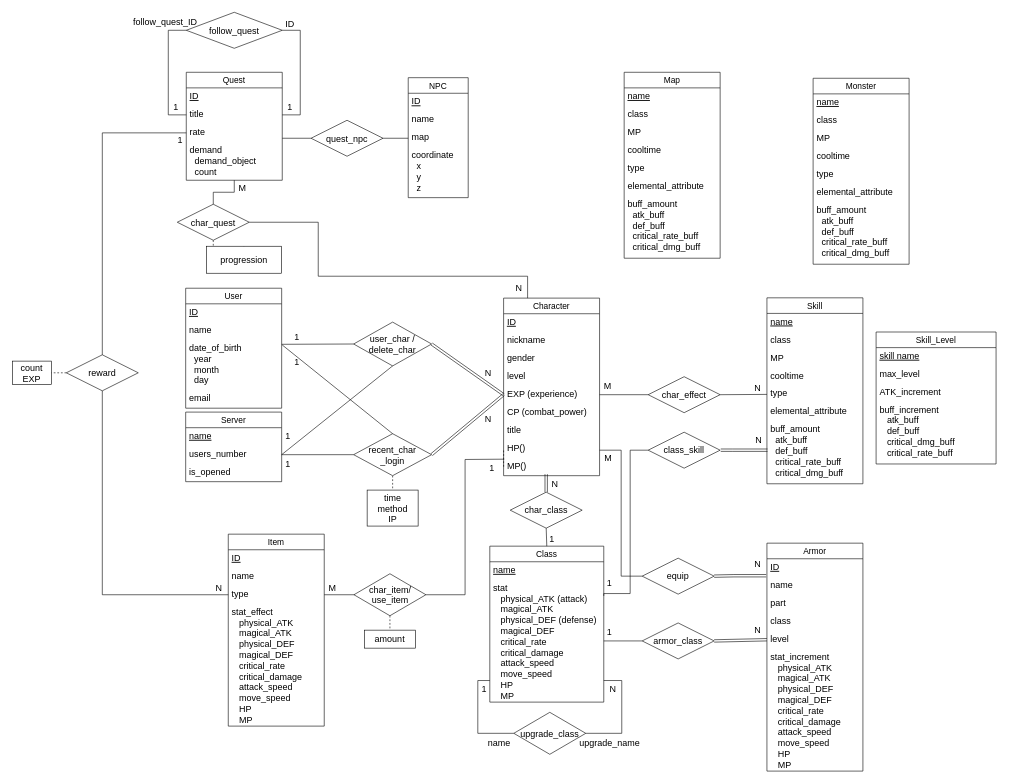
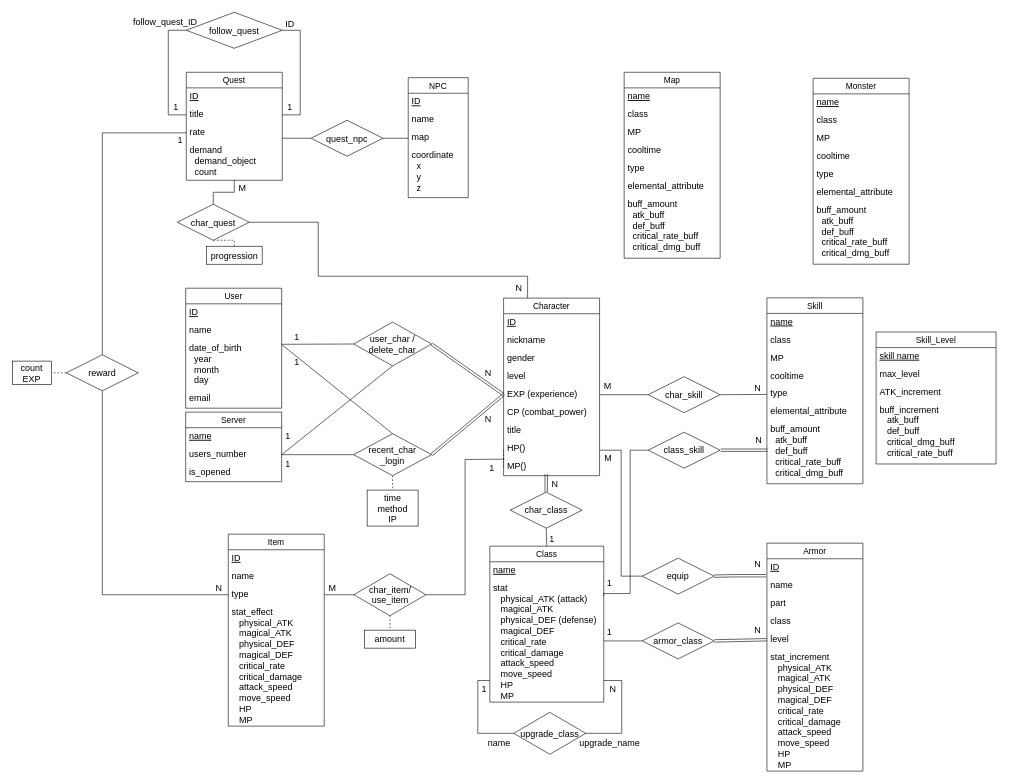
- <mxCell id="155" value="progression" style="whiteSpace=wrap;html=1;align=center;fontSize=15;" vertex="1" parent="1"><mxGeometry x="343.5" y="410" width="125" height="45" as="geometry" /></mxCell>
+ <mxCell id="155" value="progression" style="whiteSpace=wrap;html=1;align=center;fontSize=15;" vertex="1" parent="1"><mxGeometry x="343.5" y="410" width="93" height="30" as="geometry" /></mxCell>
- <mxCell id="97" value="char_effect" style="shape=rhombus;perimeter=rhombusPerimeter;whiteSpace=wrap;html=1;align=center;fontSize=15;" vertex="1" parent="1"><mxGeometry x="1080" y="627.5" width="120" height="60" as="geometry" /></mxCell>
+ <mxCell id="97" value="char_skill" style="shape=rhombus;perimeter=rhombusPerimeter;whiteSpace=wrap;html=1;align=center;fontSize=15;" vertex="1" parent="1"><mxGeometry x="1080" y="627.5" width="120" height="60" as="geometry" /></mxCell>
